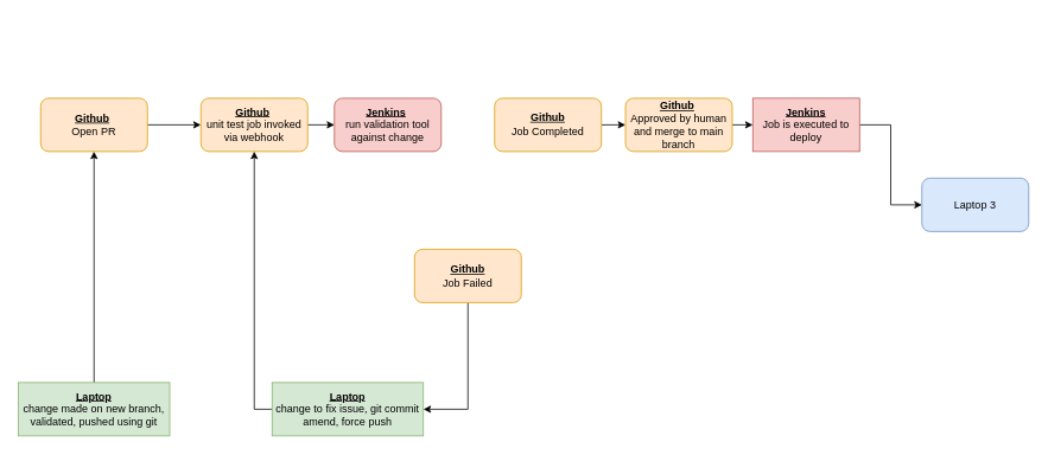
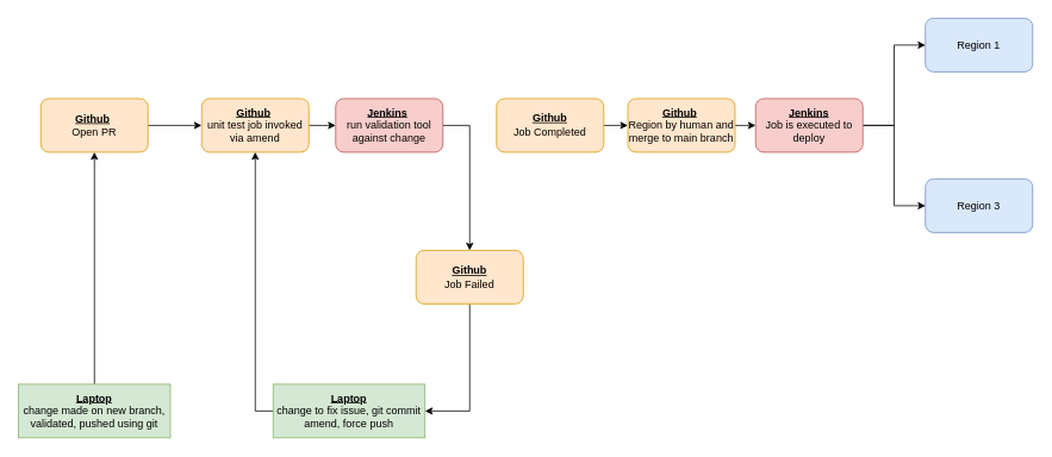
+ <mxCell id="9" value="Region 1" style="rounded=1;whiteSpace=wrap;html=1;fillColor=#dae8fc;strokeColor=#6c8ebf;" vertex="1" parent="1"><mxGeometry x="1035" y="20" width="120" height="60" as="geometry" /></mxCell>
+ <mxCell id="6" style="edgeStyle=orthogonalEdgeStyle;rounded=0;orthogonalLoop=1;jettySize=auto;html=1;exitX=1;exitY=0.5;exitDx=0;exitDy=0;entryX=0;entryY=0.5;entryDx=0;entryDy=0;" edge="1" parent="1" source="8" target="9"><mxGeometry relative="1" as="geometry" /></mxCell>
- <mxCell id="14" value="&lt;b&gt;&lt;u&gt;Github&lt;/u&gt;&lt;/b&gt;&amp;nbsp;&lt;br&gt;unit test job invoked via webhook" style="rounded=1;whiteSpace=wrap;html=1;fillColor=#ffe6cc;strokeColor=#d79b00;" vertex="1" parent="1"><mxGeometry x="225" y="110" width="120" height="60" as="geometry" /></mxCell>
+ <mxCell id="14" value="&lt;b&gt;&lt;u&gt;Github&lt;/u&gt;&lt;/b&gt;&amp;nbsp;&lt;br&gt;unit test job invoked via amend" style="rounded=1;whiteSpace=wrap;html=1;fillColor=#ffe6cc;strokeColor=#d79b00;" vertex="1" parent="1"><mxGeometry x="225" y="110" width="120" height="60" as="geometry" /></mxCell>
- <mxCell id="12" value="&lt;b&gt;&lt;u&gt;Github&lt;/u&gt;&lt;/b&gt;&amp;nbsp;&lt;br&gt;Approved by human and merge to main branch" style="rounded=1;whiteSpace=wrap;html=1;fillColor=#ffe6cc;strokeColor=#d79b00;" vertex="1" parent="1"><mxGeometry x="702" y="110" width="120" height="60" as="geometry" /></mxCell>
+ <mxCell id="12" value="&lt;b&gt;&lt;u&gt;Github&lt;/u&gt;&lt;/b&gt;&amp;nbsp;&lt;br&gt;Region by human and merge to main branch" style="rounded=1;whiteSpace=wrap;html=1;fillColor=#ffe6cc;strokeColor=#d79b00;" vertex="1" parent="1"><mxGeometry x="702" y="110" width="120" height="60" as="geometry" /></mxCell>
- <mxCell id="8" value="&lt;b&gt;&lt;u&gt;Jenkins&lt;/u&gt;&lt;/b&gt;&lt;br&gt;Job is executed to deploy" style="whiteSpace=wrap;html=1;fillColor=#f8cecc;strokeColor=#b85450;rounded=0;" vertex="1" parent="1"><mxGeometry x="845" y="110" width="120" height="60" as="geometry" /></mxCell>
+ <mxCell id="8" value="&lt;b&gt;&lt;u&gt;Jenkins&lt;/u&gt;&lt;/b&gt;&lt;br&gt;Job is executed to deploy" style="rounded=1;whiteSpace=wrap;html=1;fillColor=#f8cecc;strokeColor=#b85450;" vertex="1" parent="1"><mxGeometry x="845" y="110" width="120" height="60" as="geometry" /></mxCell>
+ <mxCell id="15" style="edgeStyle=orthogonalEdgeStyle;rounded=0;orthogonalLoop=1;jettySize=auto;html=1;exitX=1;exitY=0.5;exitDx=0;exitDy=0;entryX=0.5;entryY=0;entryDx=0;entryDy=0;" edge="1" parent="1" source="16" target="18"><mxGeometry relative="1" as="geometry" /></mxCell>
- <mxCell id="10" value="Laptop 3" style="rounded=1;whiteSpace=wrap;html=1;fillColor=#dae8fc;strokeColor=#6c8ebf;" vertex="1" parent="1"><mxGeometry x="1035" y="200" width="120" height="60" as="geometry" /></mxCell>
+ <mxCell id="10" value="Region 3" style="rounded=1;whiteSpace=wrap;html=1;fillColor=#dae8fc;strokeColor=#6c8ebf;" vertex="1" parent="1"><mxGeometry x="1035" y="200" width="120" height="60" as="geometry" /></mxCell>
